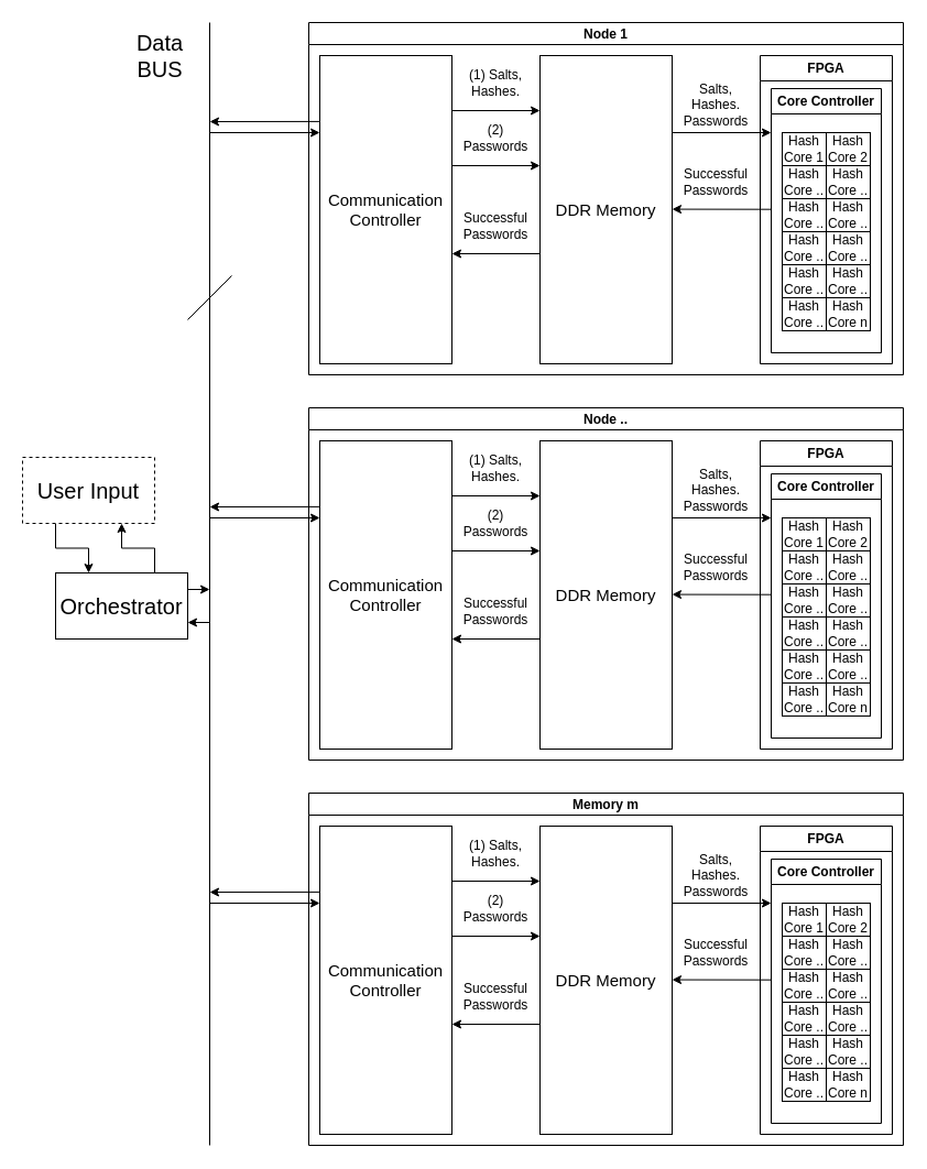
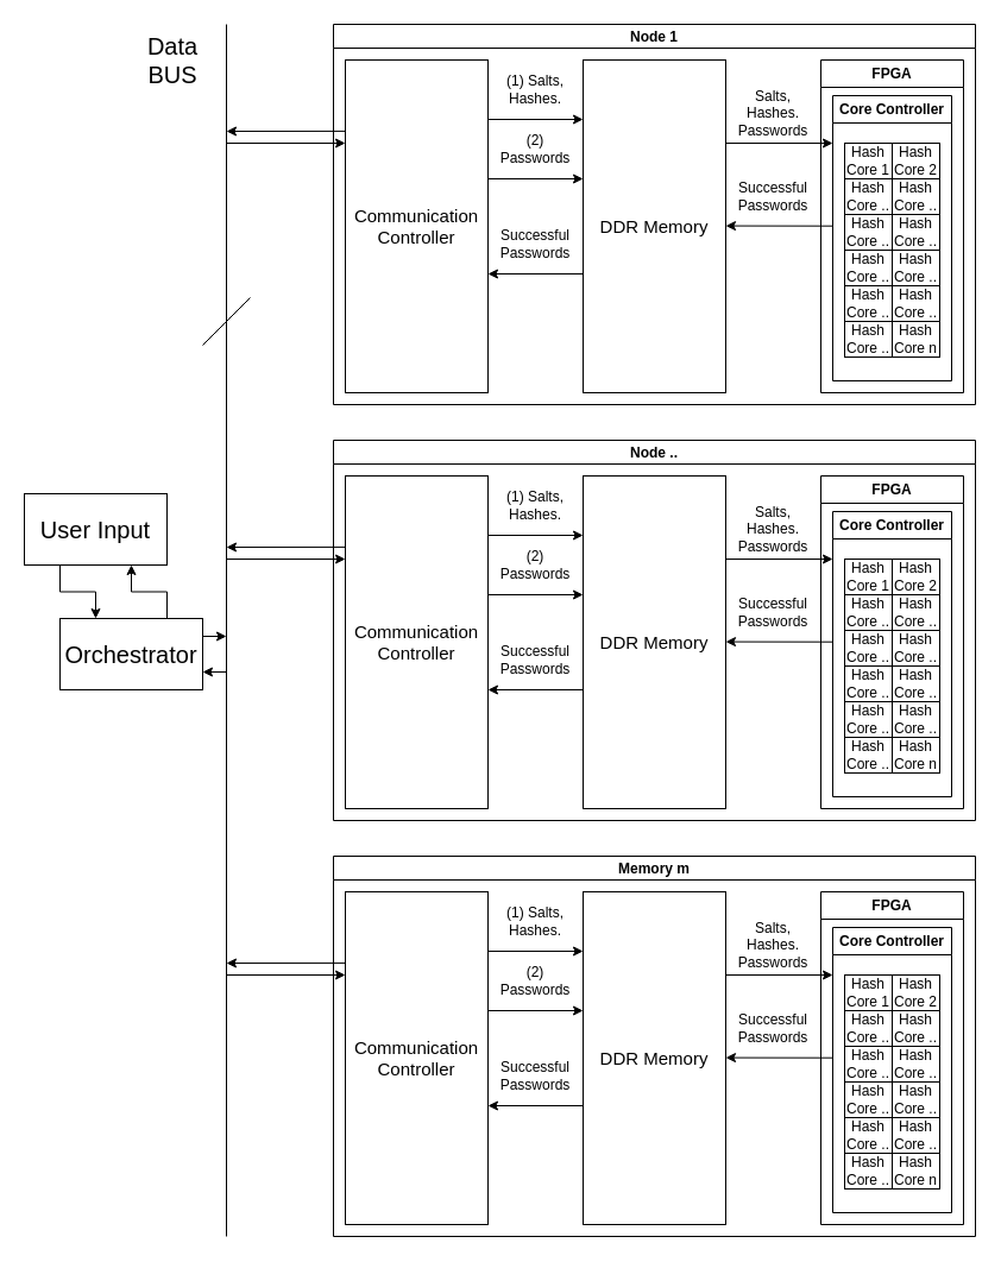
- <mxCell id="96" value="&lt;font style=&quot;font-size: 20px;&quot;&gt;User Input&lt;br&gt;&lt;/font&gt;" style="rounded=0;whiteSpace=wrap;html=1;dashed=1;" vertex="1" parent="1"><mxGeometry x="20" y="415" width="120" height="60" as="geometry" /></mxCell>
+ <mxCell id="96" value="&lt;font style=&quot;font-size: 20px;&quot;&gt;User Input&lt;br&gt;&lt;/font&gt;" style="rounded=0;whiteSpace=wrap;html=1;" vertex="1" parent="1"><mxGeometry x="20" y="415" width="120" height="60" as="geometry" /></mxCell>
